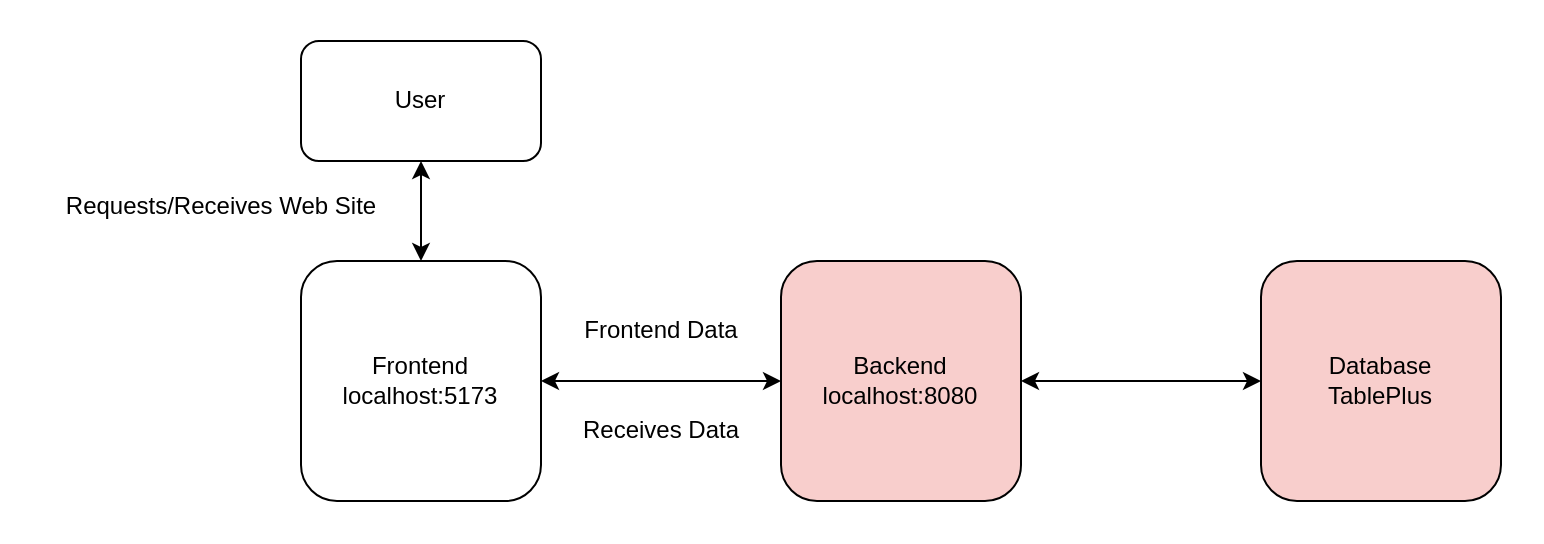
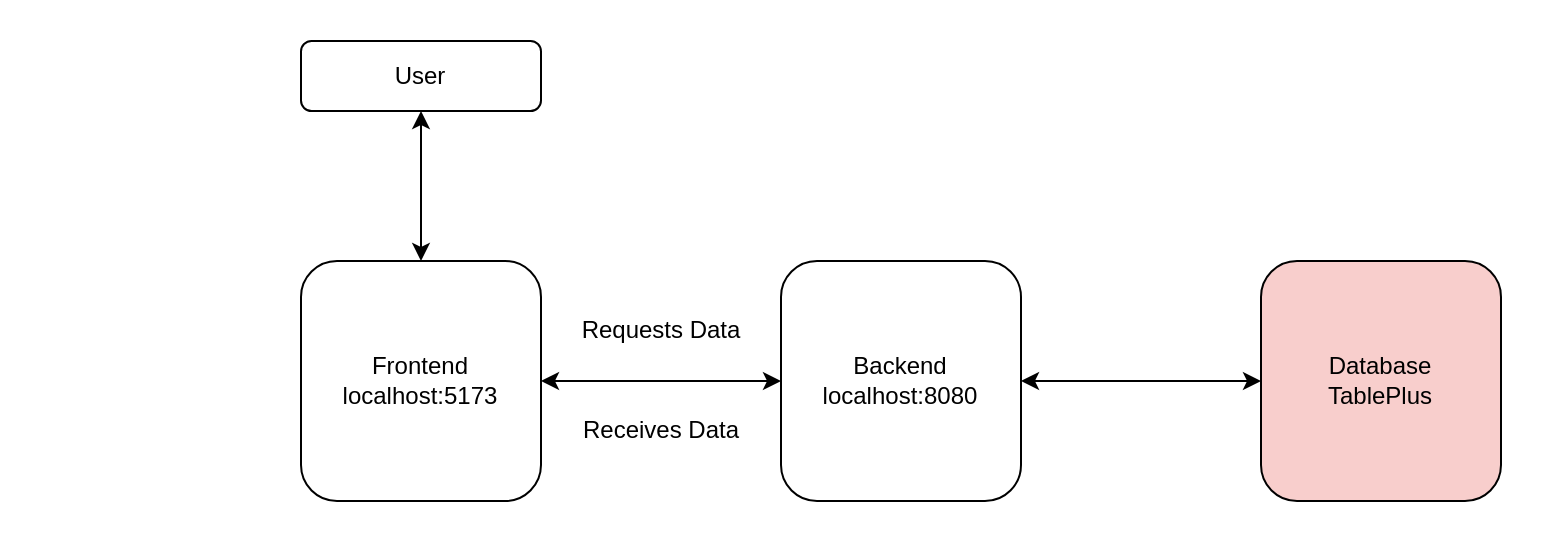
- <mxCell id="2" value="User" style="rounded=1;whiteSpace=wrap;html=1;" vertex="1" parent="1"><mxGeometry x="150" y="20" width="120" height="60" as="geometry" /></mxCell>
+ <mxCell id="2" value="User" style="rounded=1;whiteSpace=wrap;html=1;" vertex="1" parent="1"><mxGeometry x="150" y="20" width="120" height="35" as="geometry" /></mxCell>
- <mxCell id="11" value="Requests/Receives Web Site" style="text;html=1;align=center;verticalAlign=middle;resizable=0;points=[];autosize=1;strokeColor=none;fillColor=none;" vertex="1" parent="1"><mxGeometry x="20" y="88" width="180" height="30" as="geometry" /></mxCell>
- <mxCell id="9" value="Frontend Data" style="text;html=1;align=center;verticalAlign=middle;resizable=0;points=[];autosize=1;strokeColor=none;fillColor=none;" vertex="1" parent="1"><mxGeometry x="280" y="150" width="100" height="30" as="geometry" /></mxCell>
+ <mxCell id="9" value="Requests Data" style="text;html=1;align=center;verticalAlign=middle;resizable=0;points=[];autosize=1;strokeColor=none;fillColor=none;" vertex="1" parent="1"><mxGeometry x="280" y="150" width="100" height="30" as="geometry" /></mxCell>
- <mxCell id="5" value="Backend&lt;div&gt;localhost:8080&lt;/div&gt;" style="rounded=1;whiteSpace=wrap;html=1;fillColor=#f8cecc;" vertex="1" parent="1"><mxGeometry x="390" y="130" width="120" height="120" as="geometry" /></mxCell>
+ <mxCell id="5" value="Backend&lt;div&gt;localhost:8080&lt;/div&gt;" style="rounded=1;whiteSpace=wrap;html=1;" vertex="1" parent="1"><mxGeometry x="390" y="130" width="120" height="120" as="geometry" /></mxCell>
